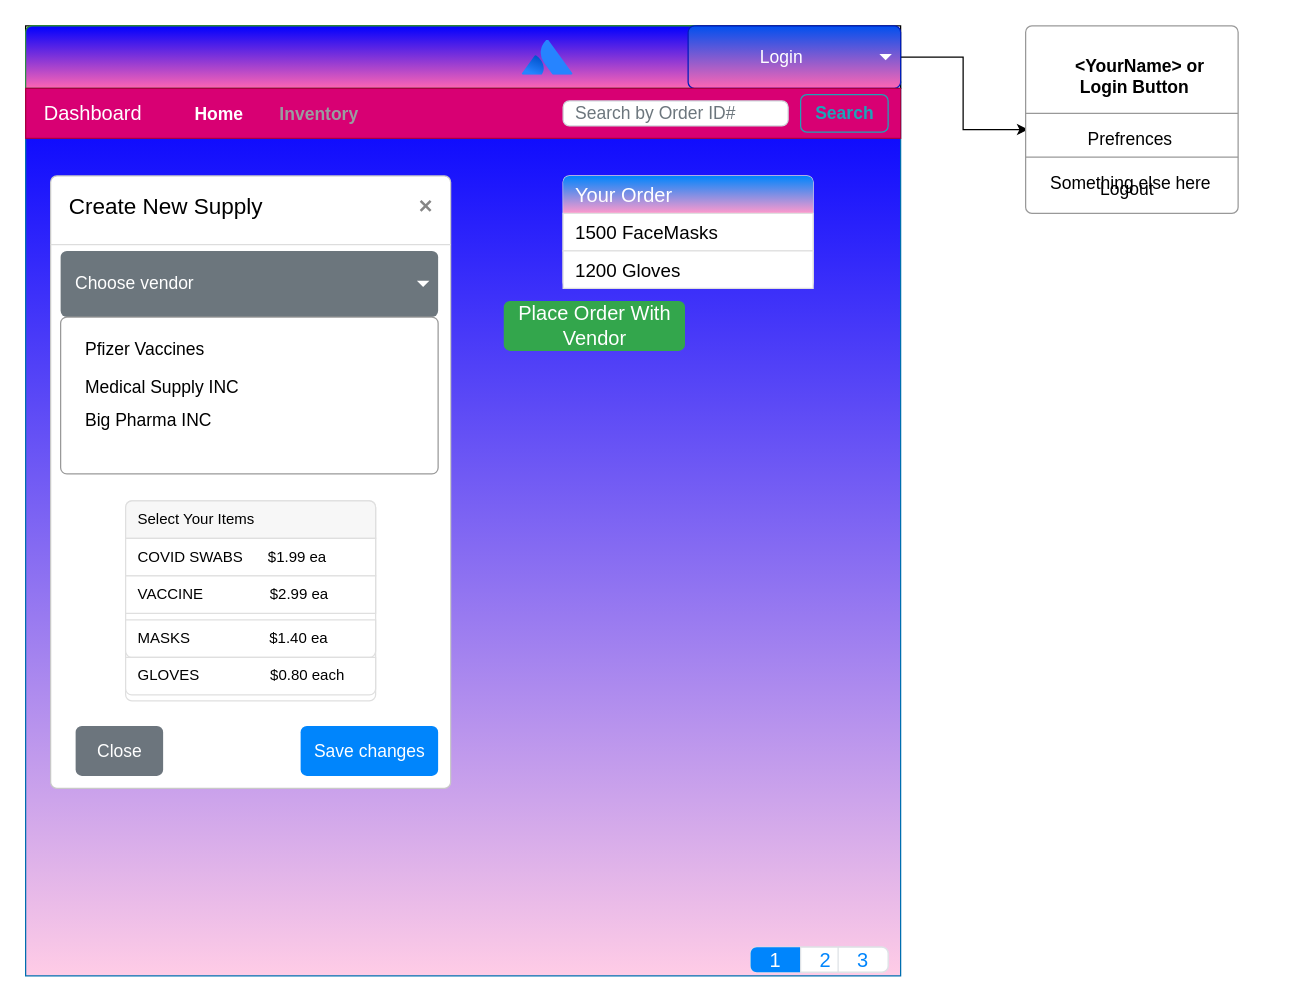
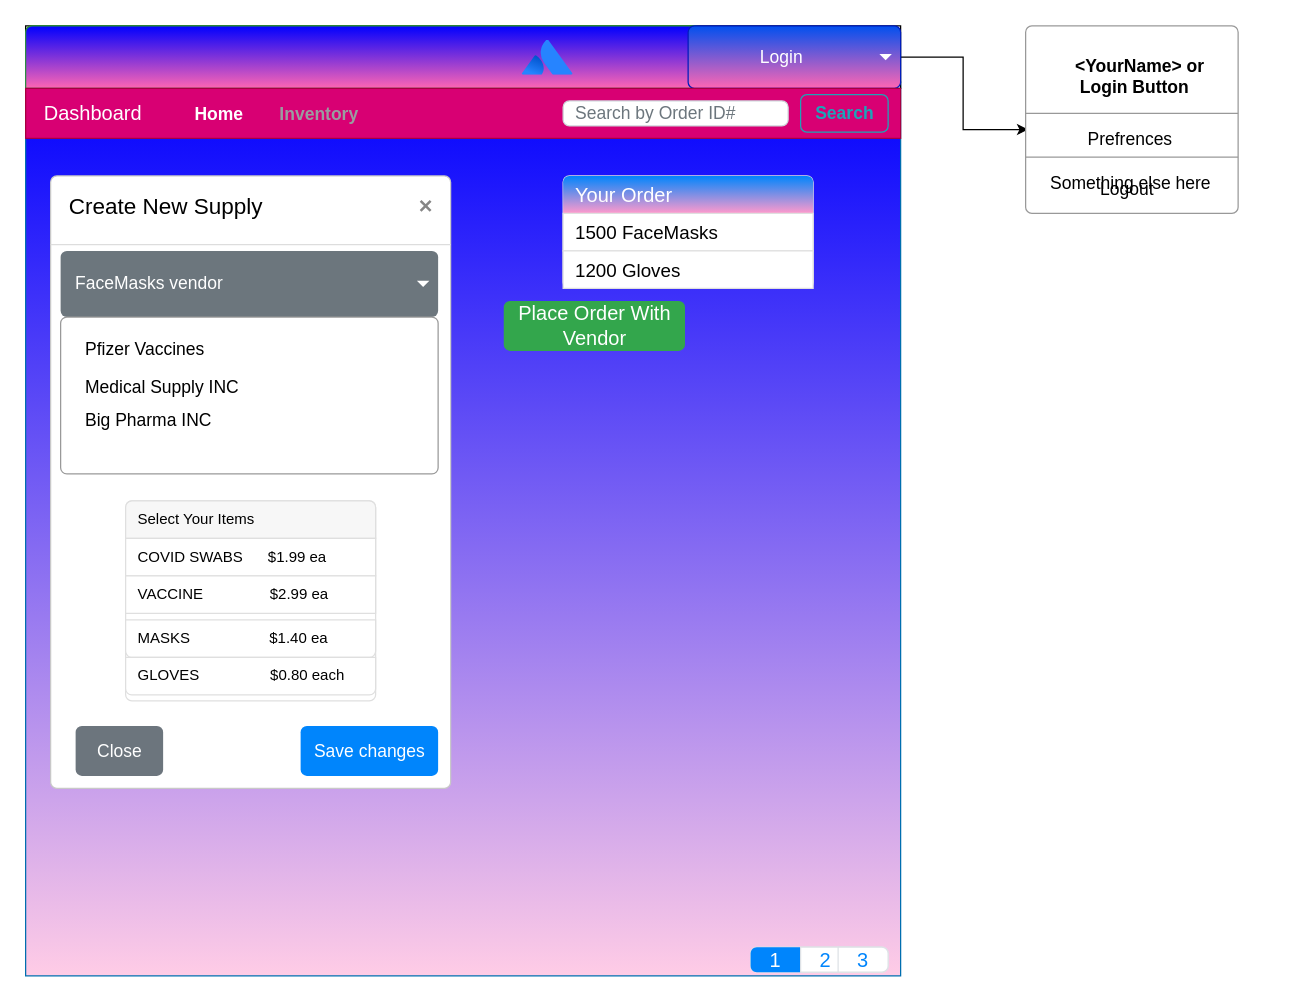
- <mxCell id="32" value="Choose vendor" style="html=1;shadow=0;dashed=0;shape=mxgraph.bootstrap.rrect;rSize=5;strokeColor=none;strokeWidth=1;fillColor=#6C767D;fontColor=#ffffff;whiteSpace=wrap;align=left;verticalAlign=middle;fontStyle=0;fontSize=14;spacingLeft=10;" parent="26" vertex="1"><mxGeometry x="8" y="59.997" width="302" height="52.984" as="geometry" /></mxCell>
+ <mxCell id="32" value="FaceMasks vendor" style="html=1;shadow=0;dashed=0;shape=mxgraph.bootstrap.rrect;rSize=5;strokeColor=none;strokeWidth=1;fillColor=#6C767D;fontColor=#ffffff;whiteSpace=wrap;align=left;verticalAlign=middle;fontStyle=0;fontSize=14;spacingLeft=10;" parent="26" vertex="1"><mxGeometry x="8" y="59.997" width="302" height="52.984" as="geometry" /></mxCell>
